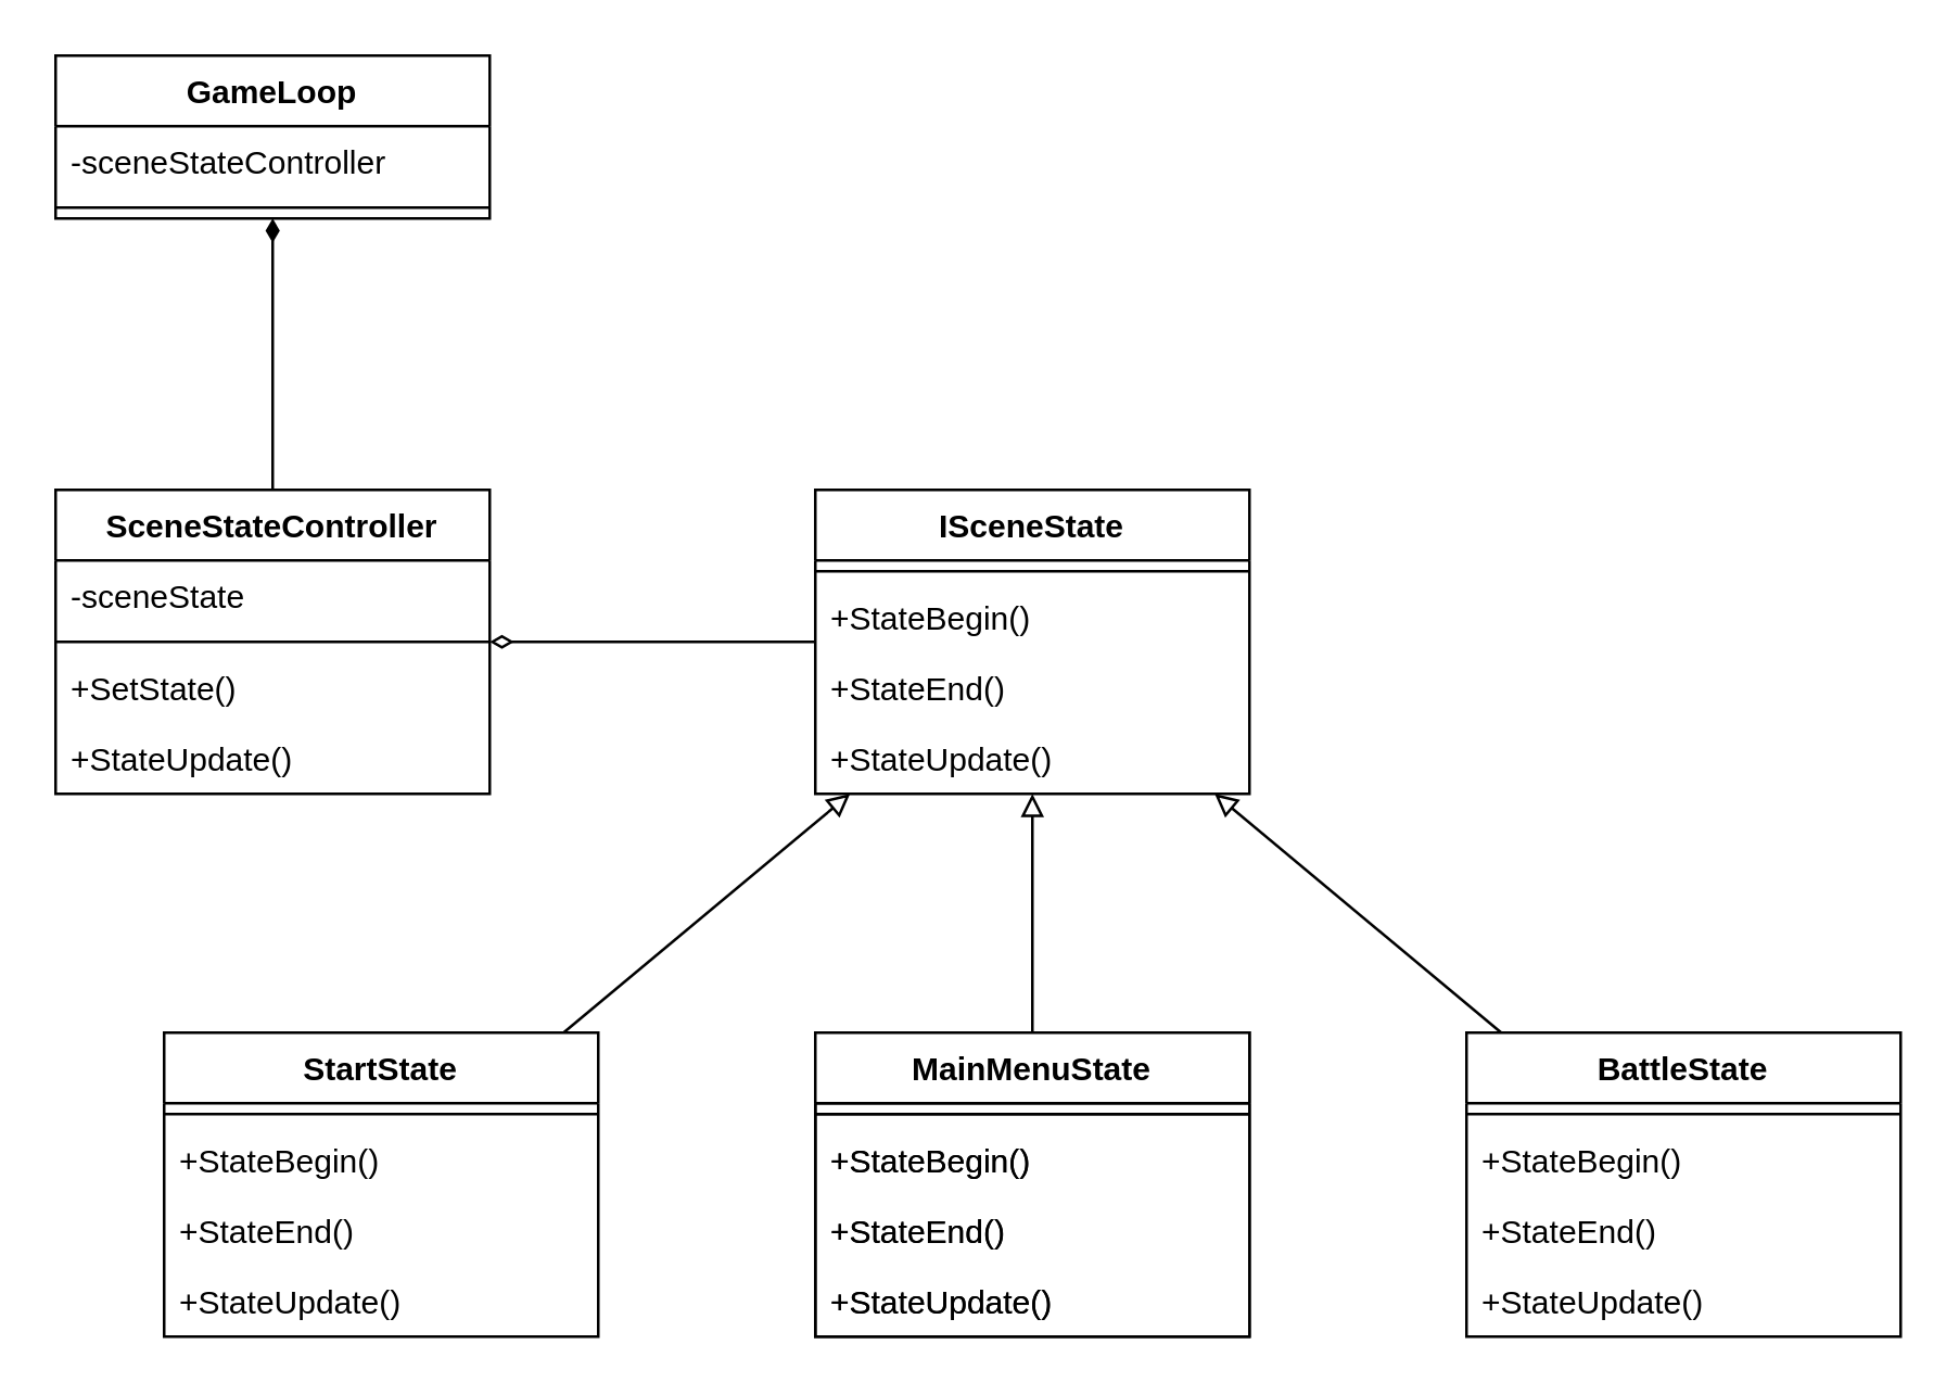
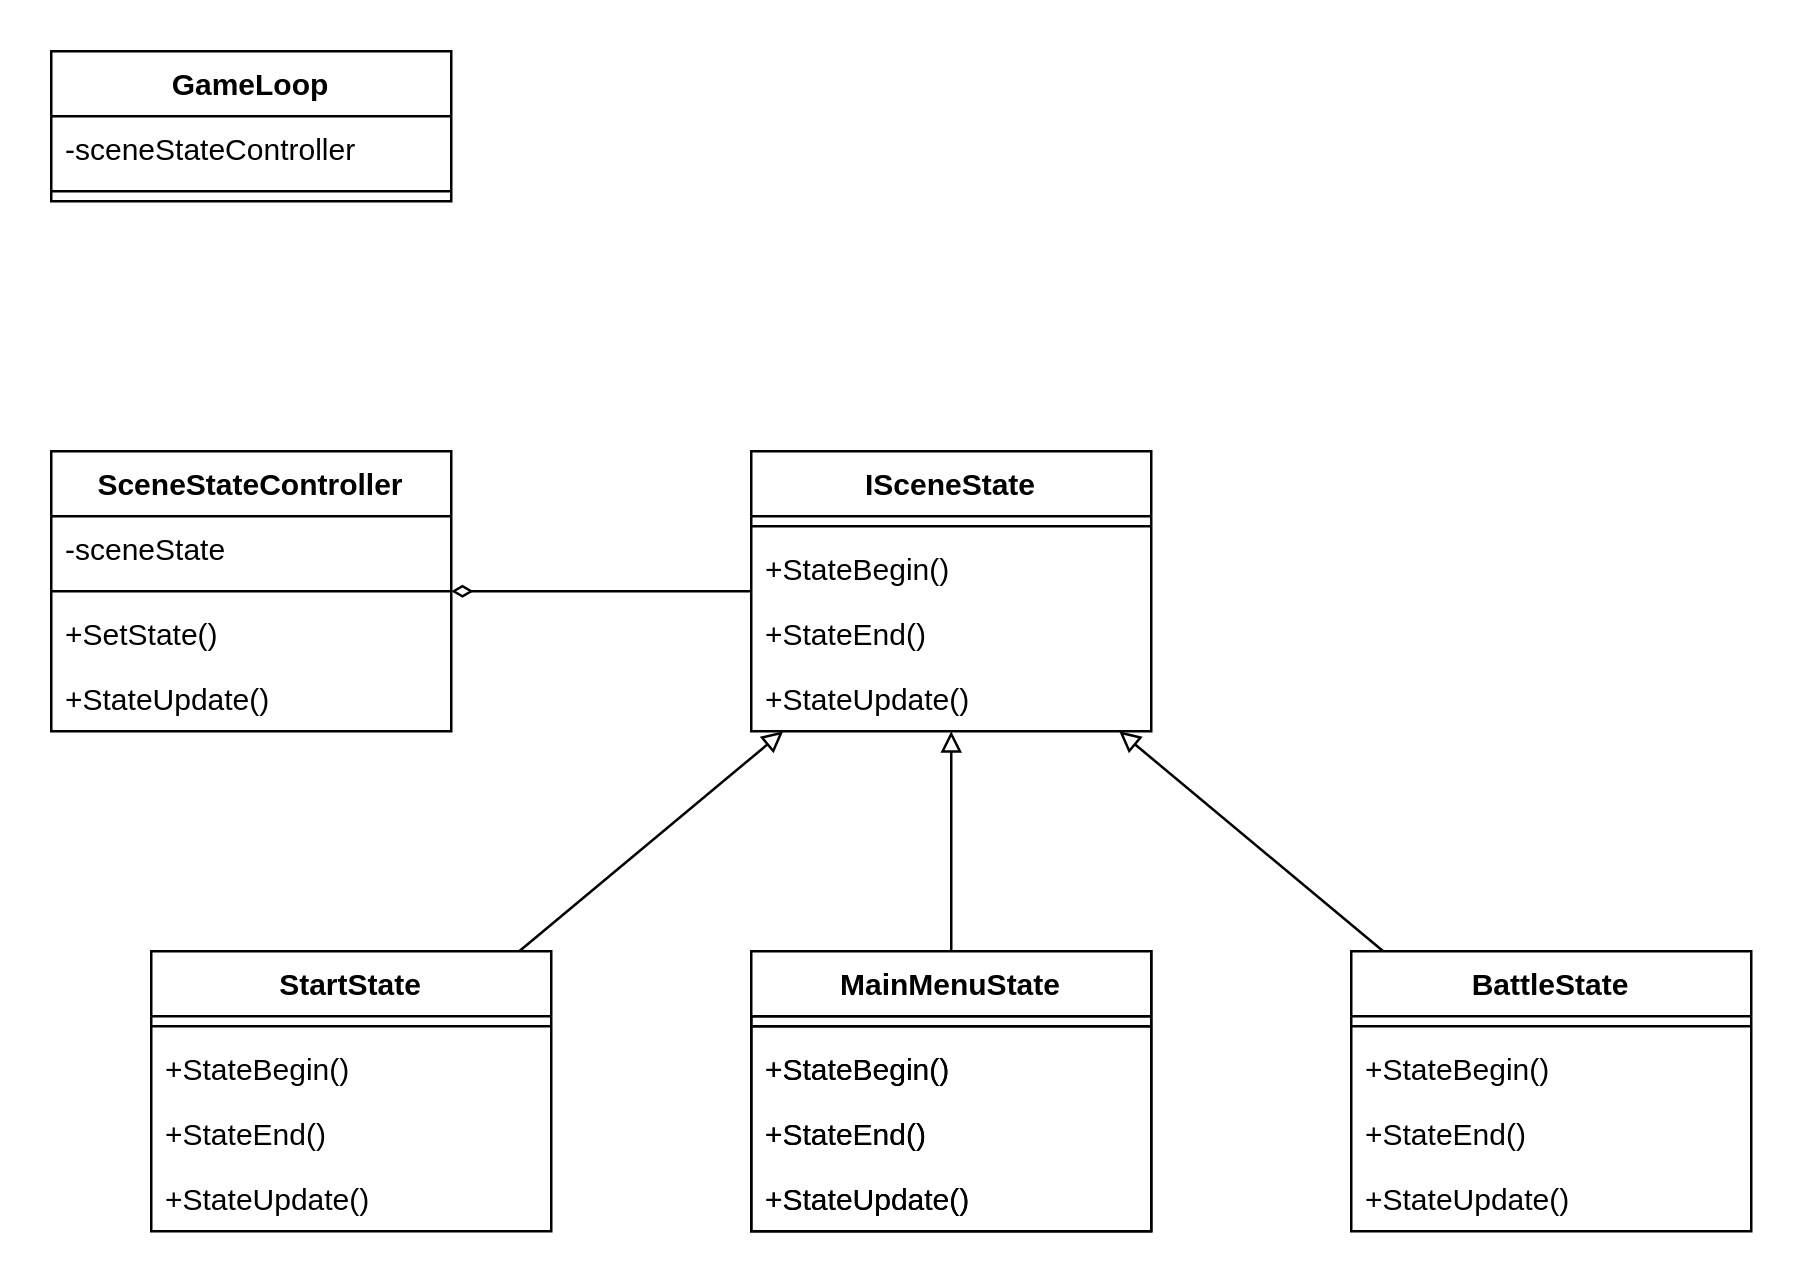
- <mxCell id="5" style="edgeStyle=none;rounded=0;orthogonalLoop=1;jettySize=auto;html=1;endArrow=diamondThin;endFill=1;" edge="1" parent="1" source="6" target="2"><mxGeometry relative="1" as="geometry" /></mxCell>
